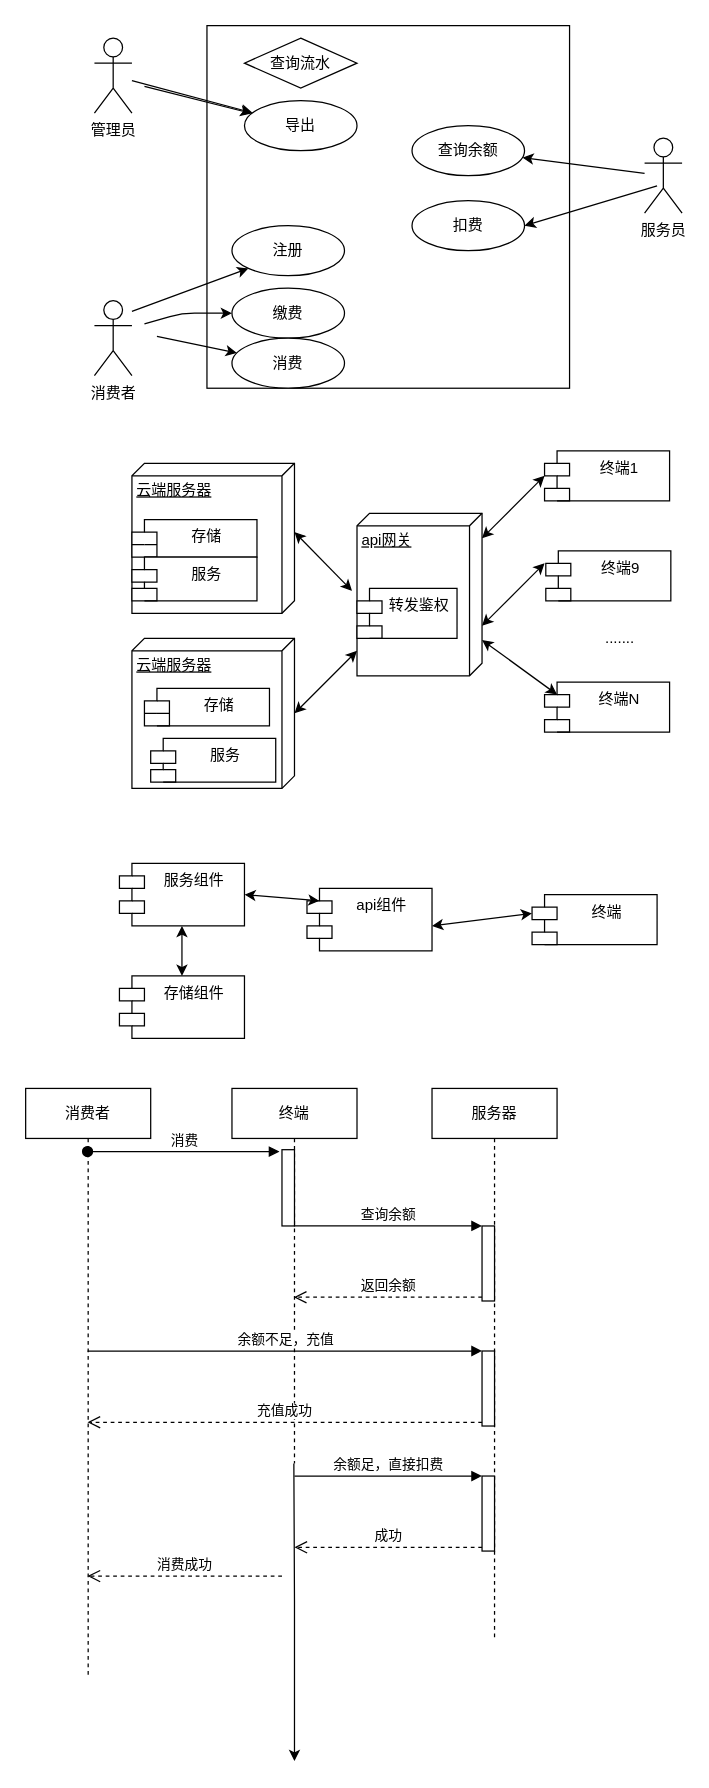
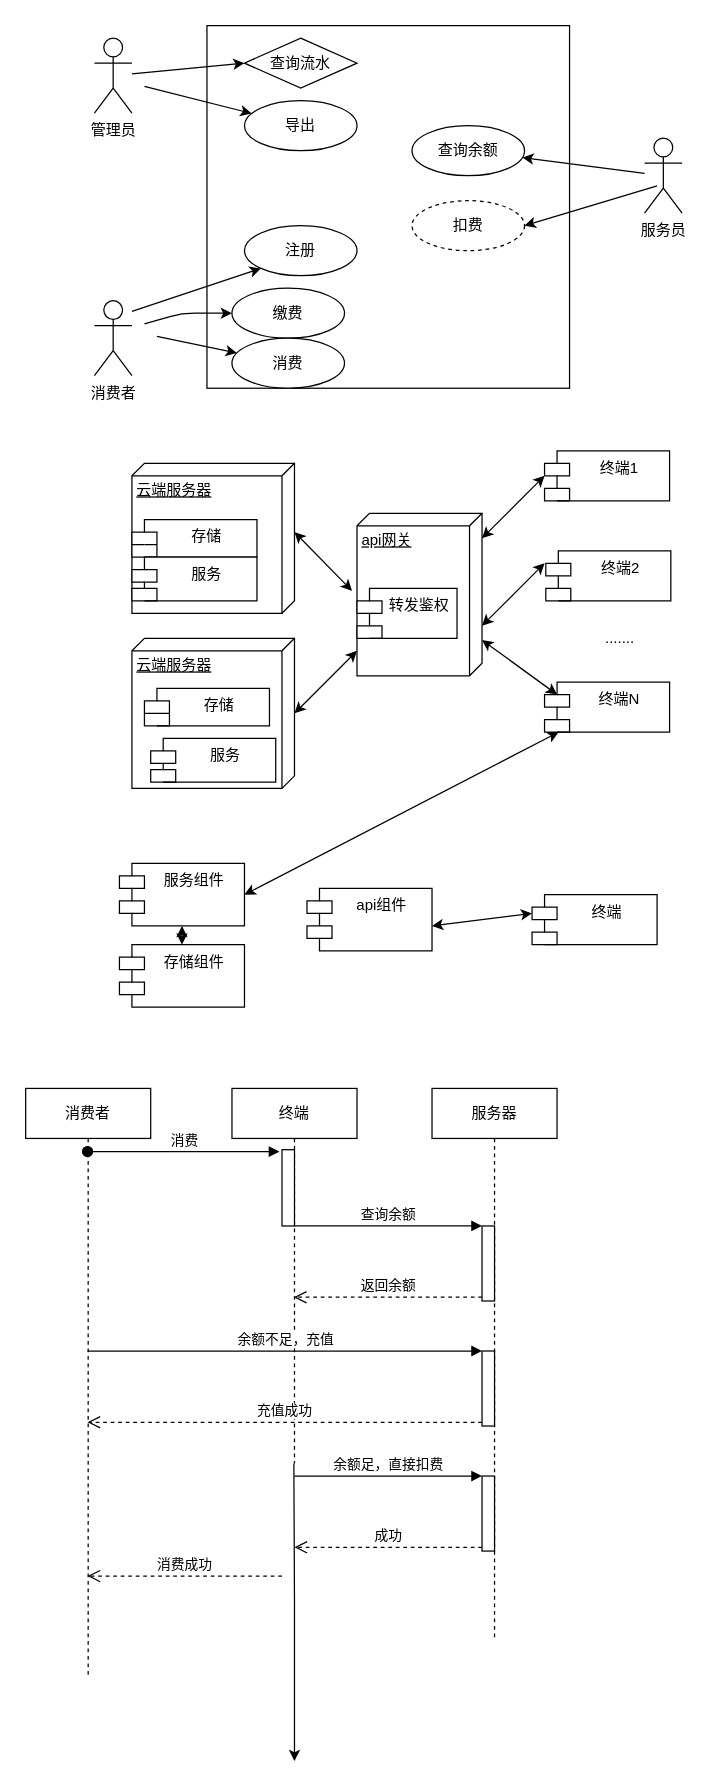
- <mxCell id="13" value="" style="endArrow=classic;html=1;" edge="1" parent="1" source="3" target="7"><mxGeometry width="50" height="50" relative="1" as="geometry"><mxPoint x="305" y="80" as="sourcePoint" /><mxPoint x="355" y="30" as="targetPoint" /></mxGeometry></mxCell>
+ <mxCell id="13" value="" style="endArrow=classic;html=1;entryX=0;entryY=0.5;entryDx=0;entryDy=0;" edge="1" parent="1" source="3" target="6"><mxGeometry width="50" height="50" relative="1" as="geometry"><mxPoint x="305" y="80" as="sourcePoint" /><mxPoint x="355" y="30" as="targetPoint" /></mxGeometry></mxCell>
- <mxCell id="12" value="扣费" style="ellipse;whiteSpace=wrap;html=1;" vertex="1" parent="1"><mxGeometry x="329" y="160" width="90" height="40" as="geometry" /></mxCell>
+ <mxCell id="12" value="扣费" style="ellipse;whiteSpace=wrap;html=1;dashed=1;" vertex="1" parent="1"><mxGeometry x="329" y="160" width="90" height="40" as="geometry" /></mxCell>
- <mxCell id="8" value="注册" style="ellipse;whiteSpace=wrap;html=1;" vertex="1" parent="1"><mxGeometry x="185" y="180" width="90" height="40" as="geometry" /></mxCell>
+ <mxCell id="8" value="注册" style="ellipse;whiteSpace=wrap;html=1;" vertex="1" parent="1"><mxGeometry x="195" y="180" width="90" height="40" as="geometry" /></mxCell>
- <mxCell id="29" value="终端9" style="shape=module;align=left;spacingLeft=20;align=center;verticalAlign=top;" vertex="1" parent="1"><mxGeometry x="436" y="440" width="100" height="40" as="geometry" /></mxCell>
+ <mxCell id="29" value="终端2" style="shape=module;align=left;spacingLeft=20;align=center;verticalAlign=top;" vertex="1" parent="1"><mxGeometry x="436" y="440" width="100" height="40" as="geometry" /></mxCell>
- <mxCell id="42" value="" style="endArrow=classic;startArrow=classic;html=1;entryX=0.1;entryY=0.2;entryDx=0;entryDy=0;entryPerimeter=0;exitX=1;exitY=0.5;exitDx=0;exitDy=0;" edge="1" parent="1" source="39" target="38"><mxGeometry width="50" height="50" relative="1" as="geometry"><mxPoint x="175" y="720" as="sourcePoint" /><mxPoint x="255" y="710" as="targetPoint" /></mxGeometry></mxCell>
+ <mxCell id="42" value="" style="endArrow=classic;startArrow=classic;html=1;exitX=1;exitY=0.5;exitDx=0;exitDy=0;" edge="1" parent="1" source="39" target="30"><mxGeometry width="50" height="50" relative="1" as="geometry"><mxPoint x="175" y="720" as="sourcePoint" /><mxPoint x="255" y="710" as="targetPoint" /></mxGeometry></mxCell>
- <mxCell id="40" value="存储组件" style="shape=module;align=left;spacingLeft=20;align=center;verticalAlign=top;" vertex="1" parent="1"><mxGeometry x="95" y="780" width="100" height="50" as="geometry" /></mxCell>
+ <mxCell id="40" value="存储组件" style="shape=module;align=left;spacingLeft=20;align=center;verticalAlign=top;" vertex="1" parent="1"><mxGeometry x="95" y="755" width="100" height="50" as="geometry" /></mxCell>
